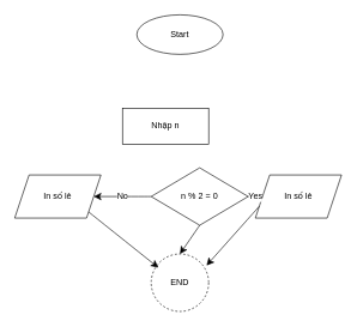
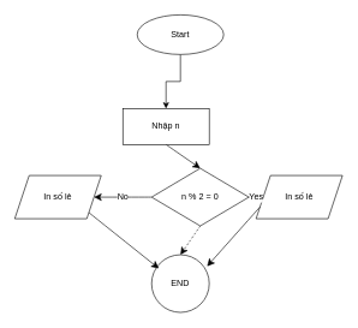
+ <mxCell id="2" style="edgeStyle=orthogonalEdgeStyle;rounded=0;orthogonalLoop=1;jettySize=auto;html=1;exitX=0.5;exitY=1;exitDx=0;exitDy=0;entryX=0.5;entryY=0;entryDx=0;entryDy=0;" edge="1" parent="1" source="3" target="5"><mxGeometry relative="1" as="geometry" /></mxCell>
+ <mxCell id="4" style="edgeStyle=none;curved=1;rounded=0;orthogonalLoop=1;jettySize=auto;html=1;exitX=0.5;exitY=1;exitDx=0;exitDy=0;entryX=0.5;entryY=0;entryDx=0;entryDy=0;fontSize=12;startSize=8;endSize=8;" edge="1" parent="1" source="5" target="11"><mxGeometry relative="1" as="geometry" /></mxCell>
- <mxCell id="10" style="edgeStyle=none;curved=1;rounded=0;orthogonalLoop=1;jettySize=auto;html=1;exitX=0.5;exitY=1;exitDx=0;exitDy=0;entryX=0.5;entryY=0;entryDx=0;entryDy=0;fontSize=12;startSize=8;endSize=8;" edge="1" parent="1" source="11" target="13"><mxGeometry relative="1" as="geometry" /></mxCell>
+ <mxCell id="10" style="edgeStyle=none;curved=1;rounded=0;orthogonalLoop=1;jettySize=auto;html=1;exitX=0.5;exitY=1;exitDx=0;exitDy=0;entryX=0.5;entryY=0;entryDx=0;entryDy=0;fontSize=12;startSize=8;endSize=8;dashed=1;" edge="1" parent="1" source="11" target="13"><mxGeometry relative="1" as="geometry" /></mxCell>
- <mxCell id="13" value="END" style="ellipse;whiteSpace=wrap;html=1;aspect=fixed;dashed=1;" vertex="1" parent="1"><mxGeometry x="210" y="353" width="80" height="80" as="geometry" /></mxCell>
+ <mxCell id="13" value="END" style="ellipse;whiteSpace=wrap;html=1;aspect=fixed;" vertex="1" parent="1"><mxGeometry x="210" y="353" width="80" height="80" as="geometry" /></mxCell>
